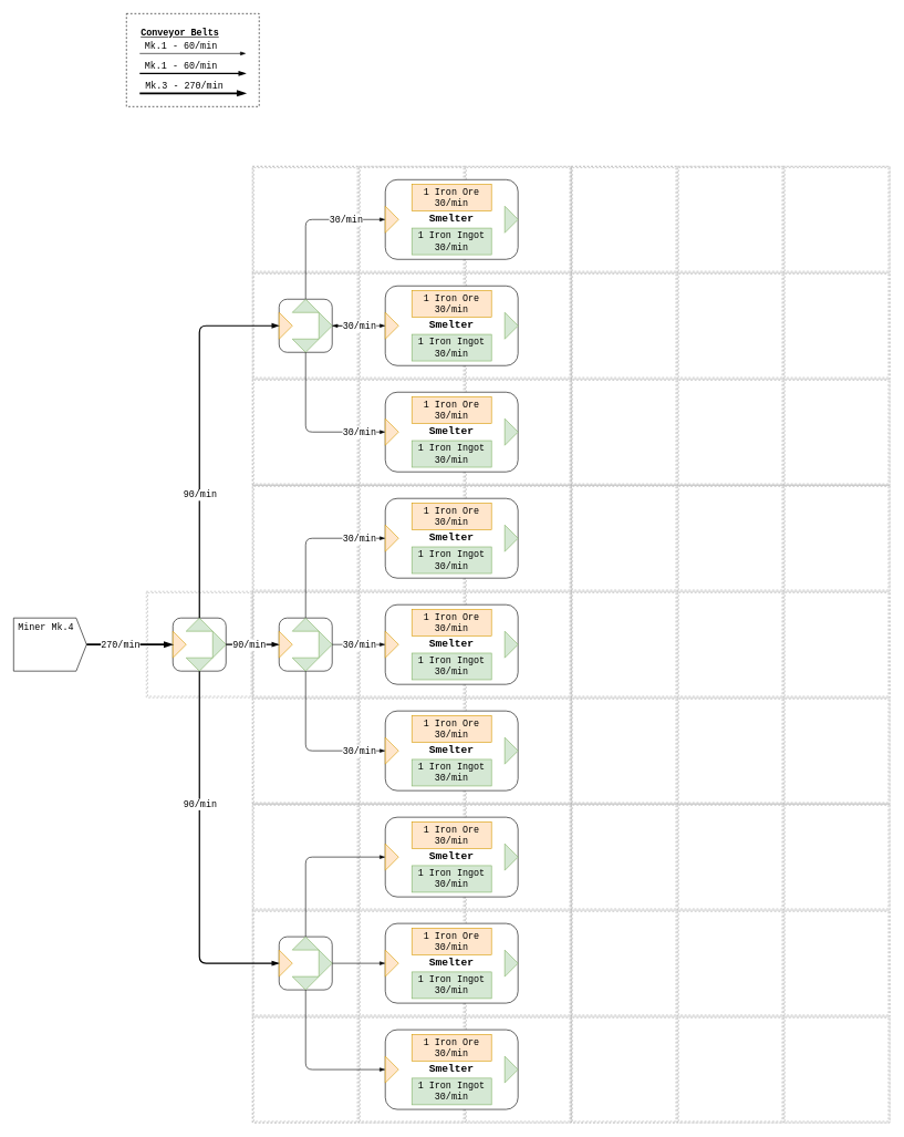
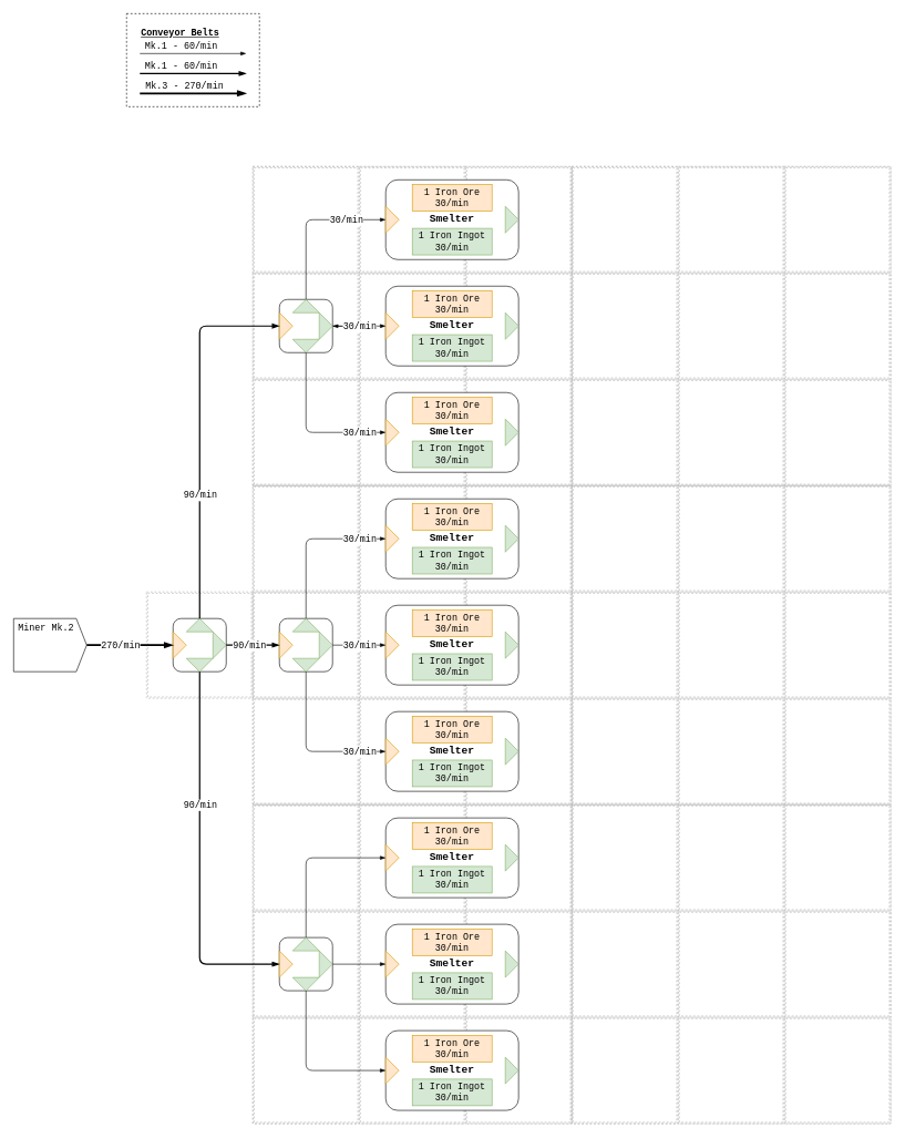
- <mxCell id="73" value="&lt;span&gt;Miner Mk.4&lt;br&gt;&lt;/span&gt;" style="shape=offPageConnector;whiteSpace=wrap;html=1;glass=0;labelBackgroundColor=none;fontFamily=Courier New;fontSize=14;strokeColor=default;strokeWidth=1;fillColor=default;gradientColor=none;align=left;verticalAlign=top;direction=north;size=0.143;spacingLeft=5;" parent="72" vertex="1"><mxGeometry width="110" height="80" as="geometry" /></mxCell>
+ <mxCell id="73" value="&lt;span&gt;Miner Mk.2&lt;br&gt;&lt;/span&gt;" style="shape=offPageConnector;whiteSpace=wrap;html=1;glass=0;labelBackgroundColor=none;fontFamily=Courier New;fontSize=14;strokeColor=default;strokeWidth=1;fillColor=default;gradientColor=none;align=left;verticalAlign=top;direction=north;size=0.143;spacingLeft=5;" parent="72" vertex="1"><mxGeometry width="110" height="80" as="geometry" /></mxCell>
